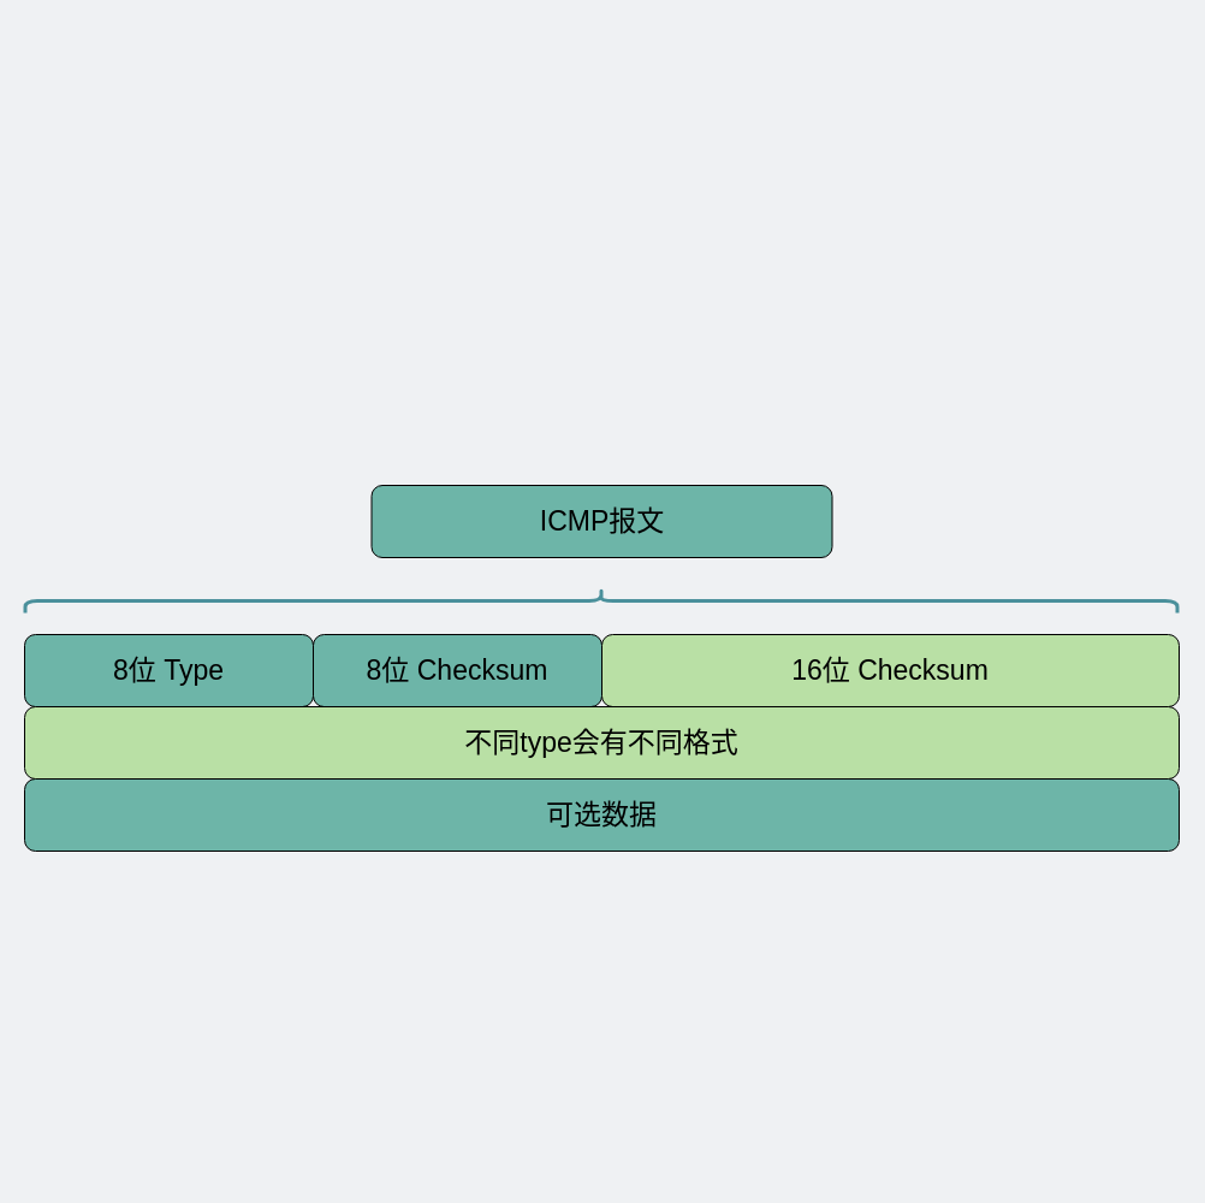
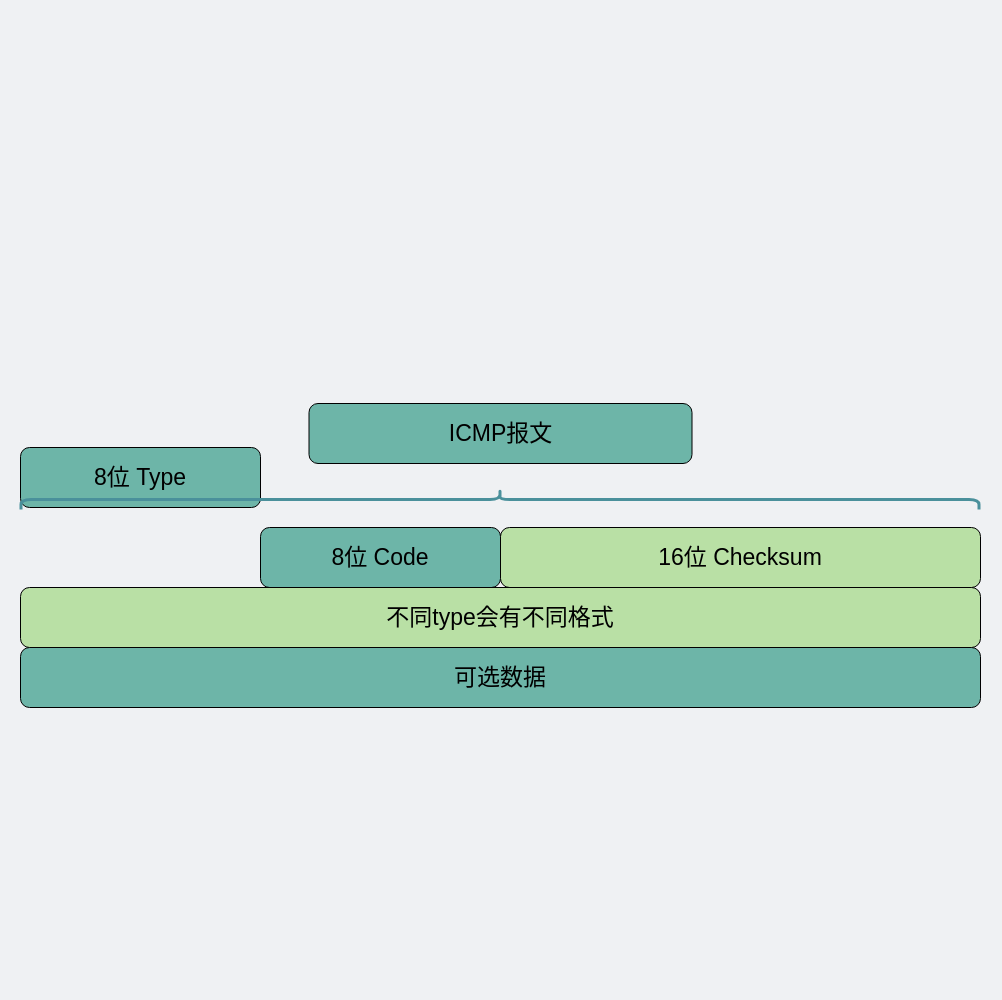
- <mxCell id="4" value="&lt;font style=&quot;font-size: 23px&quot;&gt;8位 Type&lt;/font&gt;" style="rounded=1;whiteSpace=wrap;html=1;fontSize=23;fillColor=#6DB5A8;" vertex="1" parent="1"><mxGeometry x="20" y="527" width="240" height="60" as="geometry" /></mxCell>
+ <mxCell id="4" value="&lt;font style=&quot;font-size: 23px&quot;&gt;8位 Type&lt;/font&gt;" style="rounded=1;whiteSpace=wrap;html=1;fontSize=23;fillColor=#6DB5A8;" vertex="1" parent="1"><mxGeometry x="20" y="447" width="240" height="60" as="geometry" /></mxCell>
- <mxCell id="5" value="&lt;font style=&quot;font-size: 23px&quot;&gt;8位 Checksum&lt;/font&gt;" style="rounded=1;whiteSpace=wrap;html=1;fontSize=23;fillColor=#6DB5A8;" vertex="1" parent="1"><mxGeometry x="260" y="527" width="240" height="60" as="geometry" /></mxCell>
+ <mxCell id="5" value="&lt;font style=&quot;font-size: 23px&quot;&gt;8位 Code&lt;/font&gt;" style="rounded=1;whiteSpace=wrap;html=1;fontSize=23;fillColor=#6DB5A8;" vertex="1" parent="1"><mxGeometry x="260" y="527" width="240" height="60" as="geometry" /></mxCell>
